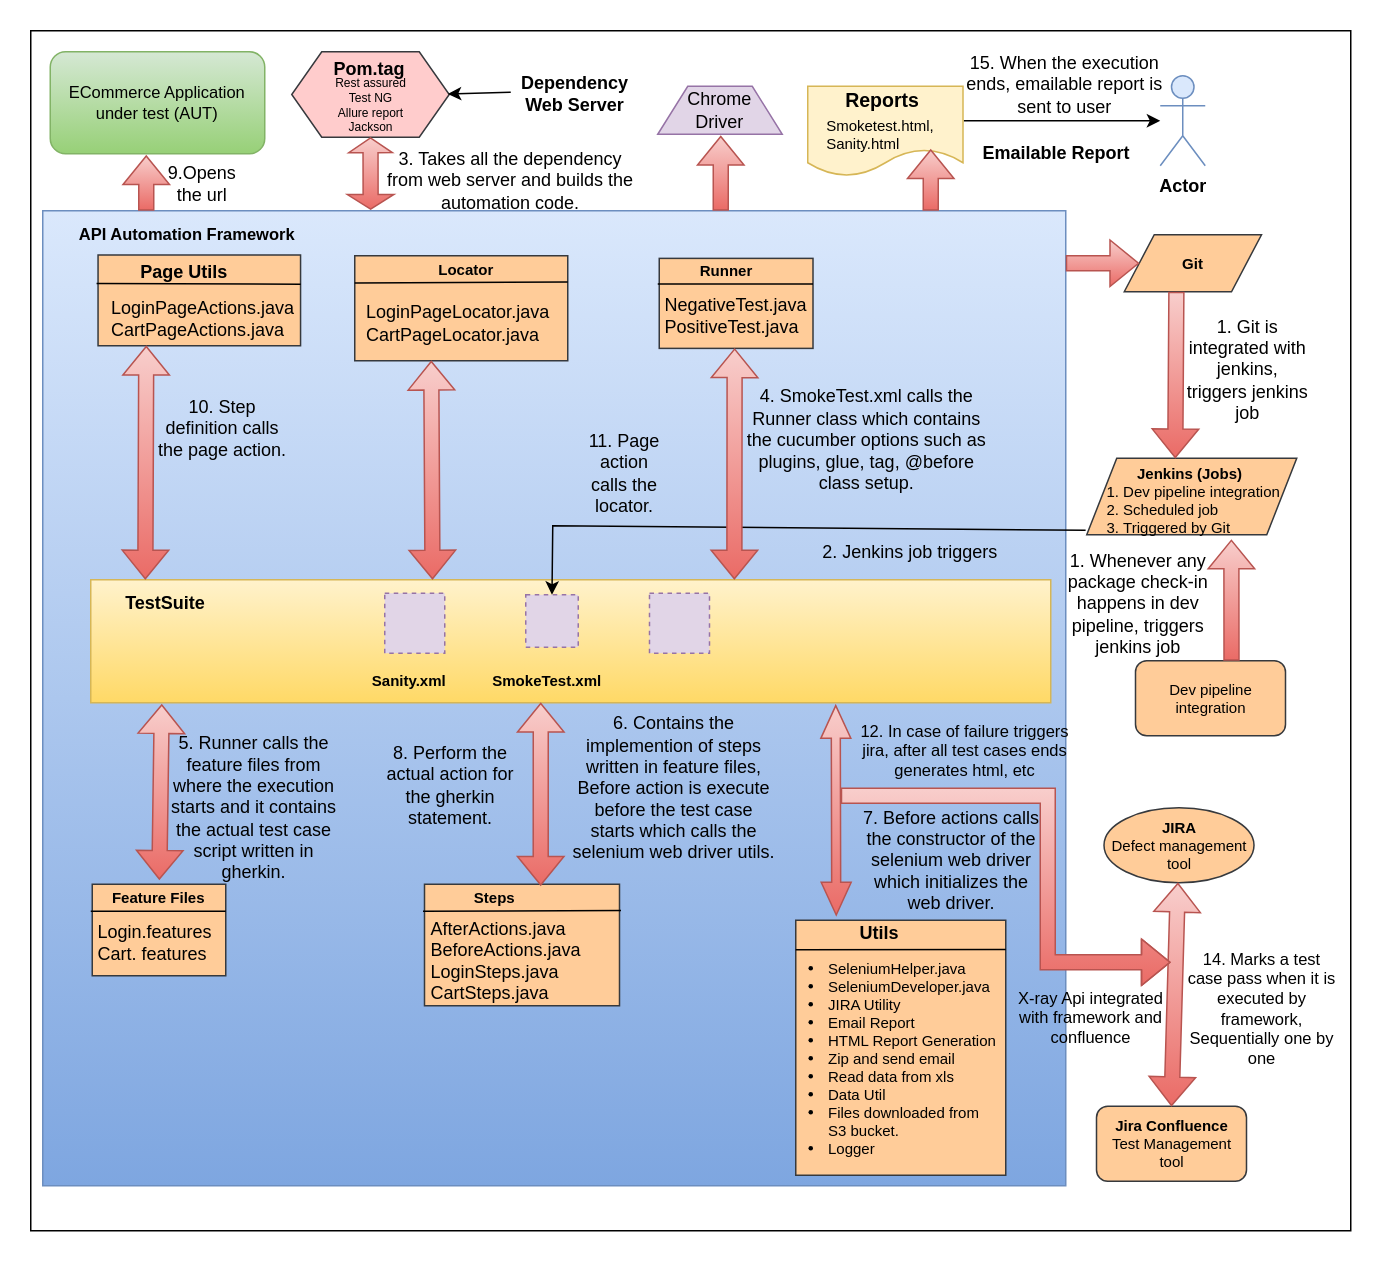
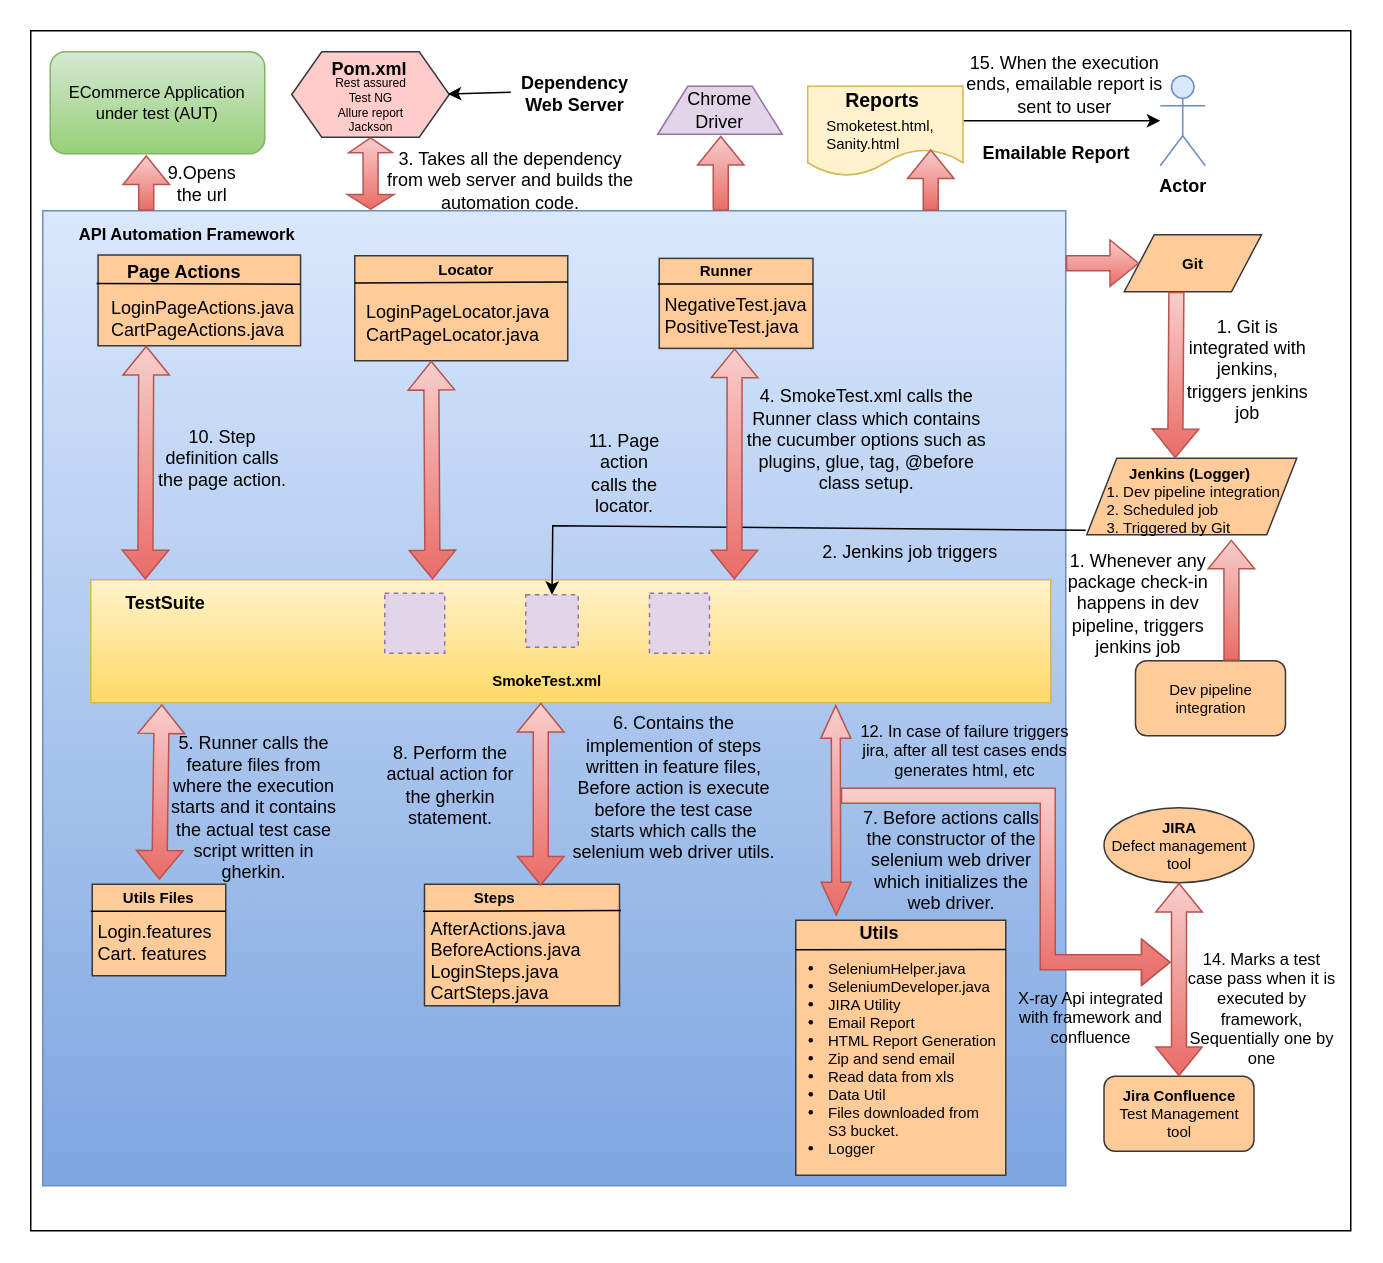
- <mxCell id="9" value="Pom.tag" style="text;html=1;strokeColor=none;fillColor=none;align=center;verticalAlign=middle;whiteSpace=wrap;rounded=0;dashed=1;fontStyle=1" parent="1" vertex="1"><mxGeometry x="215.5" y="31" width="60" height="30" as="geometry" /></mxCell>
+ <mxCell id="9" value="Pom.xml" style="text;html=1;strokeColor=none;fillColor=none;align=center;verticalAlign=middle;whiteSpace=wrap;rounded=0;dashed=1;fontStyle=1" parent="1" vertex="1"><mxGeometry x="215.5" y="31" width="60" height="30" as="geometry" /></mxCell>
- <mxCell id="54" value="Page Utils" style="text;html=1;strokeColor=none;fillColor=none;align=center;verticalAlign=middle;whiteSpace=wrap;rounded=0;shadow=0;fontSize=12;fontStyle=1" parent="1" vertex="1"><mxGeometry x="75.37" y="165.5" width="94.63" height="30" as="geometry" /></mxCell>
+ <mxCell id="54" value="Page Actions" style="text;html=1;strokeColor=none;fillColor=none;align=center;verticalAlign=middle;whiteSpace=wrap;rounded=0;shadow=0;fontSize=12;fontStyle=1" parent="1" vertex="1"><mxGeometry x="75.37" y="165.5" width="94.63" height="30" as="geometry" /></mxCell>
- <mxCell id="85" value="10. Step definition calls the page action." style="text;html=1;strokeColor=none;fillColor=none;align=center;verticalAlign=middle;whiteSpace=wrap;rounded=0;" parent="1" vertex="1"><mxGeometry x="103" y="270" width="90" height="30" as="geometry" /></mxCell>
+ <mxCell id="85" value="10. Step definition calls the page action." style="text;html=1;strokeColor=none;fillColor=none;align=center;verticalAlign=middle;whiteSpace=wrap;rounded=0;" parent="1" vertex="1"><mxGeometry x="103" y="290" width="90" height="30" as="geometry" /></mxCell>
- <mxCell id="26" value="&lt;span style=&quot;font-size: 10px; font-weight: 700;&quot;&gt;Jenkins (Jobs)&lt;br&gt;&lt;/span&gt;" style="text;html=1;strokeColor=none;fillColor=none;align=center;verticalAlign=middle;whiteSpace=wrap;rounded=0;shadow=0;fontSize=11;" parent="1" vertex="1"><mxGeometry x="730" y="299.5" width="126" height="30" as="geometry" /></mxCell>
+ <mxCell id="26" value="&lt;span style=&quot;font-size: 10px; font-weight: 700;&quot;&gt;Jenkins (Logger)&lt;br&gt;&lt;/span&gt;" style="text;html=1;strokeColor=none;fillColor=none;align=center;verticalAlign=middle;whiteSpace=wrap;rounded=0;shadow=0;fontSize=11;" parent="1" vertex="1"><mxGeometry x="730" y="299.5" width="126" height="30" as="geometry" /></mxCell>
- <mxCell id="38" value="Sanity.xml" style="text;html=1;strokeColor=none;fillColor=none;align=center;verticalAlign=middle;whiteSpace=wrap;rounded=0;dashed=1;fontSize=10;fontStyle=1" parent="1" vertex="1"><mxGeometry x="244.5" y="438" width="55" height="30" as="geometry" /></mxCell>
- <mxCell id="67" value="Feature Files" style="text;html=1;strokeColor=none;fillColor=none;align=center;verticalAlign=middle;whiteSpace=wrap;rounded=0;shadow=0;fontSize=10;fontStyle=1" parent="1" vertex="1"><mxGeometry x="65.34" y="586" width="80.75" height="24" as="geometry" /></mxCell>
+ <mxCell id="67" value="Utils Files" style="text;html=1;strokeColor=none;fillColor=none;align=center;verticalAlign=middle;whiteSpace=wrap;rounded=0;shadow=0;fontSize=10;fontStyle=1" parent="1" vertex="1"><mxGeometry x="65.34" y="586" width="80.75" height="24" as="geometry" /></mxCell>
- <mxCell id="44" value="&lt;b&gt;Jira Confluence&lt;/b&gt;&lt;br&gt;Test Management tool" style="rounded=1;whiteSpace=wrap;html=1;shadow=0;strokeColor=#36393d;fontSize=10;fillColor=#ffcc99;" parent="1" vertex="1"><mxGeometry x="730.5" y="737" width="100" height="50" as="geometry" /></mxCell>
+ <mxCell id="44" value="&lt;b&gt;Jira Confluence&lt;/b&gt;&lt;br&gt;Test Management tool" style="rounded=1;whiteSpace=wrap;html=1;shadow=0;strokeColor=#36393d;fontSize=10;fillColor=#ffcc99;" parent="1" vertex="1"><mxGeometry x="735.5" y="717" width="100" height="50" as="geometry" /></mxCell>
